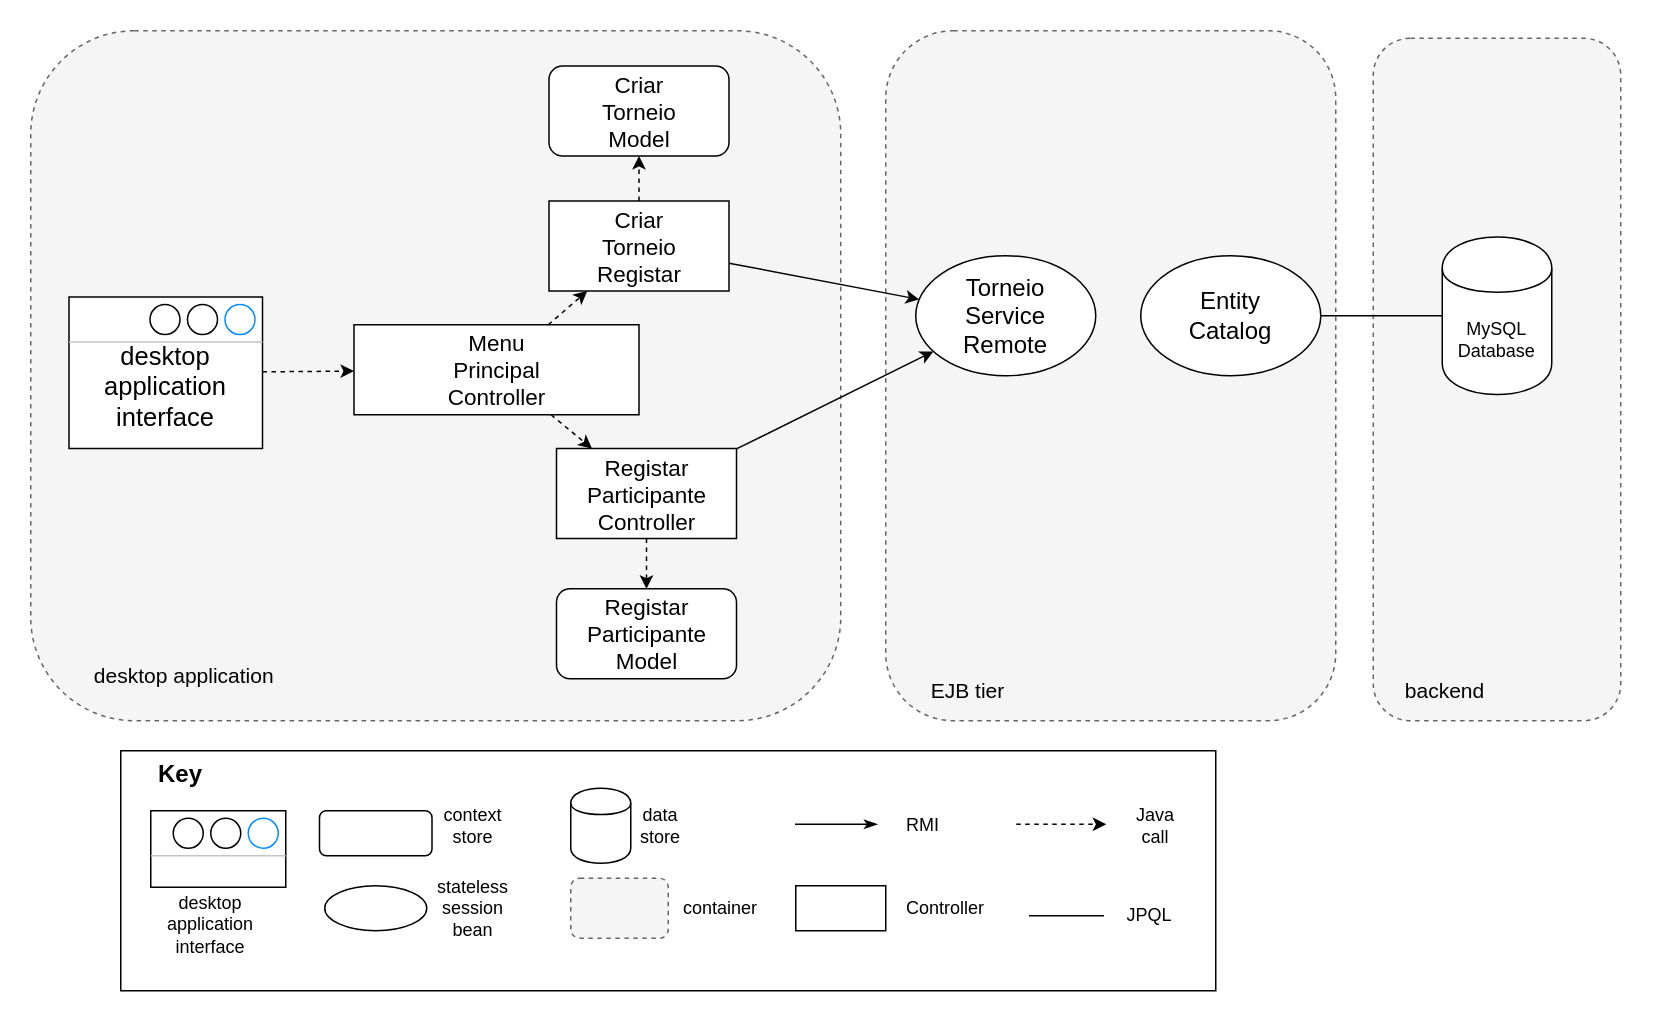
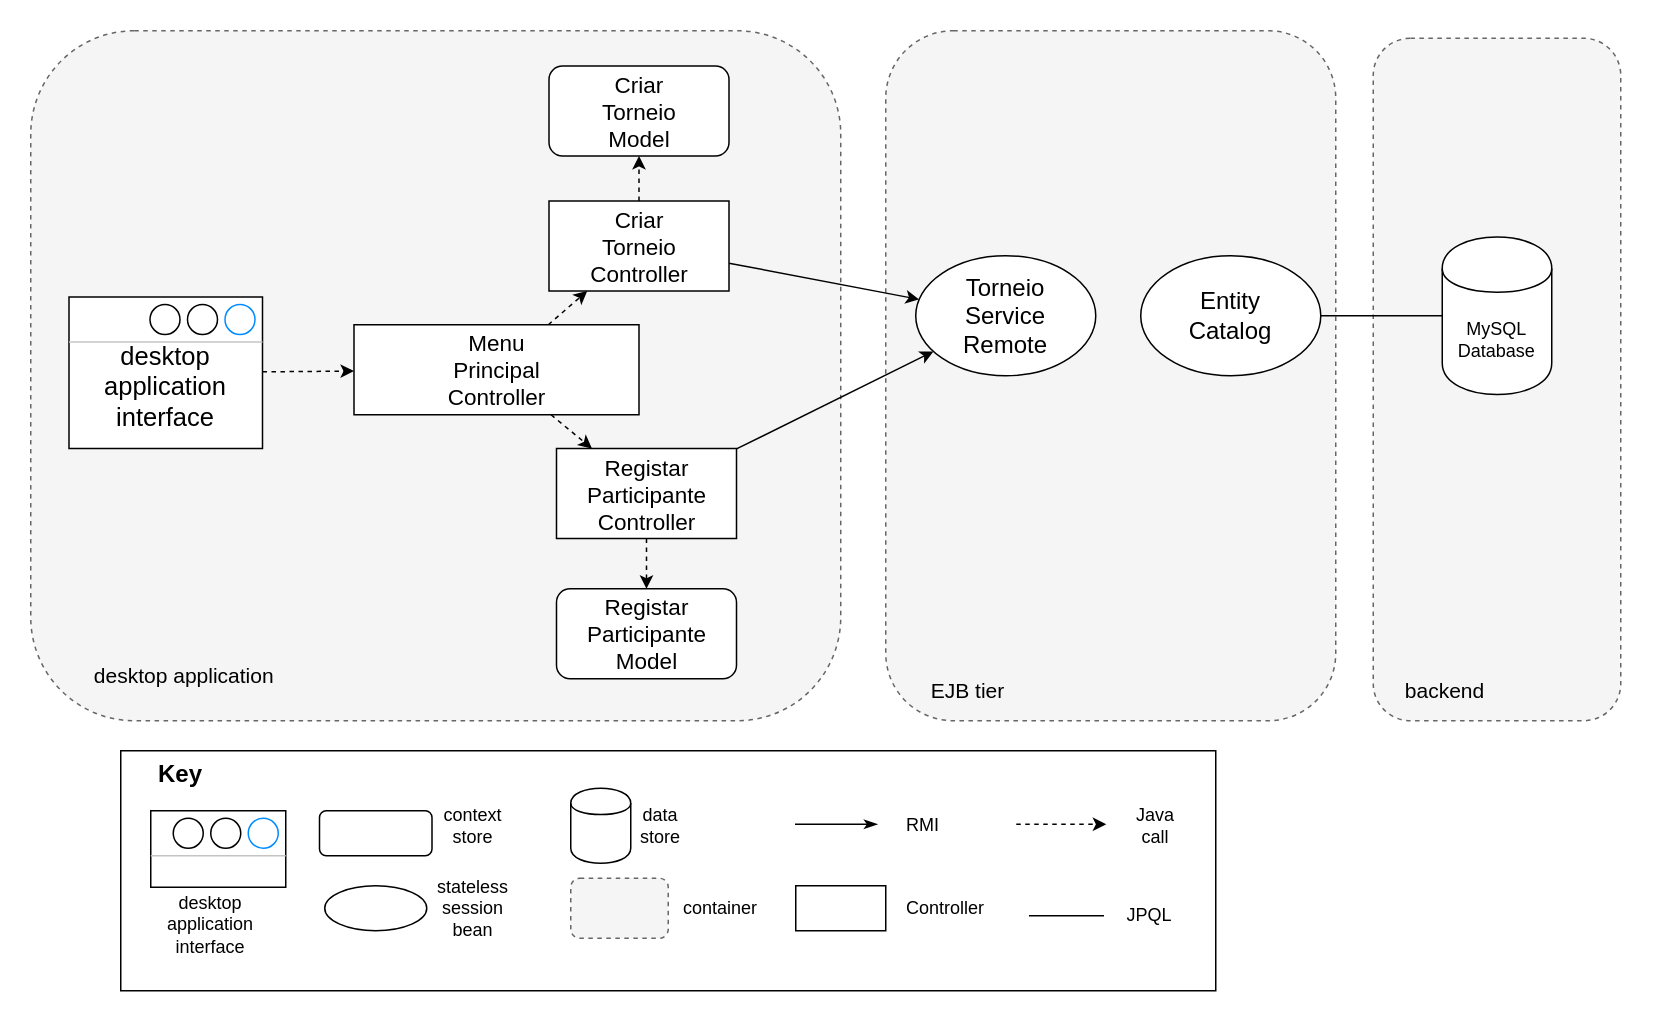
- <mxCell id="41" value="&lt;font style=&quot;font-size: 15px&quot;&gt;Criar&lt;br&gt;Torneio&lt;br&gt;Registar&lt;/font&gt;" style="rounded=0;whiteSpace=wrap;html=1;" parent="1" vertex="1"><mxGeometry x="365.5" y="133.5" width="120" height="60" as="geometry" /></mxCell>
+ <mxCell id="41" value="&lt;font style=&quot;font-size: 15px&quot;&gt;Criar&lt;br&gt;Torneio&lt;br&gt;Controller&lt;/font&gt;" style="rounded=0;whiteSpace=wrap;html=1;" parent="1" vertex="1"><mxGeometry x="365.5" y="133.5" width="120" height="60" as="geometry" /></mxCell>
